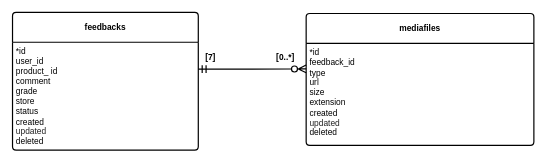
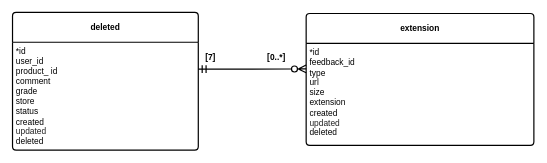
- <mxCell id="2" value="&lt;b&gt;feedbacks&lt;/b&gt;" style="swimlane;childLayout=stackLayout;horizontal=1;startSize=50;horizontalStack=0;rounded=1;fontSize=14;fontStyle=0;strokeWidth=2;resizeParent=0;resizeLast=1;shadow=0;dashed=0;align=center;arcSize=4;whiteSpace=wrap;html=1;" vertex="1" parent="1"><mxGeometry x="20" y="20" width="310" height="230" as="geometry" /></mxCell>
+ <mxCell id="2" value="&lt;b&gt;deleted&lt;/b&gt;" style="swimlane;childLayout=stackLayout;horizontal=1;startSize=50;horizontalStack=0;rounded=1;fontSize=14;fontStyle=0;strokeWidth=2;resizeParent=0;resizeLast=1;shadow=0;dashed=0;align=center;arcSize=4;whiteSpace=wrap;html=1;" vertex="1" parent="1"><mxGeometry x="20" y="20" width="310" height="230" as="geometry" /></mxCell>
- <mxCell id="4" value="&lt;b&gt;mediafiles&lt;/b&gt;" style="swimlane;childLayout=stackLayout;horizontal=1;startSize=50;horizontalStack=0;rounded=1;fontSize=14;fontStyle=0;strokeWidth=2;resizeParent=0;resizeLast=1;shadow=0;dashed=0;align=center;arcSize=4;whiteSpace=wrap;html=1;" vertex="1" parent="1"><mxGeometry x="510" y="22" width="380" height="220" as="geometry" /></mxCell>
+ <mxCell id="4" value="&lt;b&gt;extension&lt;/b&gt;" style="swimlane;childLayout=stackLayout;horizontal=1;startSize=50;horizontalStack=0;rounded=1;fontSize=14;fontStyle=0;strokeWidth=2;resizeParent=0;resizeLast=1;shadow=0;dashed=0;align=center;arcSize=4;whiteSpace=wrap;html=1;" vertex="1" parent="1"><mxGeometry x="510" y="22" width="380" height="220" as="geometry" /></mxCell>
- <mxCell id="7" value="[0..*]" style="text;html=1;align=center;verticalAlign=middle;resizable=0;points=[];autosize=1;strokeColor=none;fillColor=none;strokeWidth=2;fontSize=14;fontStyle=1" vertex="1" parent="1"><mxGeometry x="450" y="80" width="50" height="30" as="geometry" /></mxCell>
+ <mxCell id="7" value="[0..*]" style="text;html=1;align=center;verticalAlign=middle;resizable=0;points=[];autosize=1;strokeColor=none;fillColor=none;strokeWidth=2;fontSize=14;fontStyle=1" vertex="1" parent="1"><mxGeometry x="435" y="80" width="50" height="30" as="geometry" /></mxCell>
